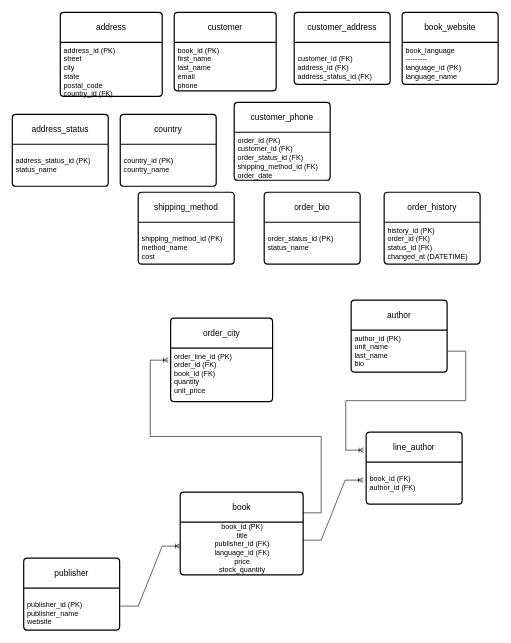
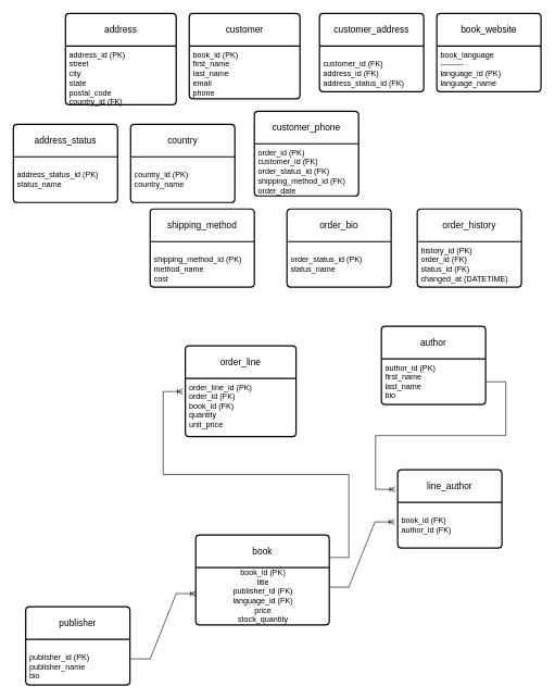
- <mxCell id="18" value="order_city" style="swimlane;childLayout=stackLayout;horizontal=1;startSize=50;horizontalStack=0;rounded=1;fontSize=14;fontStyle=0;strokeWidth=2;resizeParent=0;resizeLast=1;shadow=0;dashed=0;align=center;arcSize=4;whiteSpace=wrap;html=1;" parent="1" vertex="1"><mxGeometry x="284" y="530" width="170" height="139" as="geometry" /></mxCell>
+ <mxCell id="18" value="order_line" style="swimlane;childLayout=stackLayout;horizontal=1;startSize=50;horizontalStack=0;rounded=1;fontSize=14;fontStyle=0;strokeWidth=2;resizeParent=0;resizeLast=1;shadow=0;dashed=0;align=center;arcSize=4;whiteSpace=wrap;html=1;" parent="1" vertex="1"><mxGeometry x="284" y="530" width="170" height="139" as="geometry" /></mxCell>
- <mxCell id="23" value="&lt;div&gt;&lt;span style=&quot;background-color: initial;&quot;&gt;author_id (PK)&lt;/span&gt;&lt;/div&gt;&lt;div&gt;unit_name&lt;/div&gt;&lt;div&gt;last_name&lt;/div&gt;&lt;div&gt;bio&lt;/div&gt;" style="align=left;strokeColor=none;fillColor=none;spacingLeft=4;fontSize=12;verticalAlign=top;resizable=0;rotatable=0;part=1;html=1;" parent="22" vertex="1"><mxGeometry y="50" width="160" height="70" as="geometry" /></mxCell>
+ <mxCell id="23" value="&lt;div&gt;&lt;span style=&quot;background-color: initial;&quot;&gt;author_id (PK)&lt;/span&gt;&lt;/div&gt;&lt;div&gt;first_name&lt;/div&gt;&lt;div&gt;last_name&lt;/div&gt;&lt;div&gt;bio&lt;/div&gt;" style="align=left;strokeColor=none;fillColor=none;spacingLeft=4;fontSize=12;verticalAlign=top;resizable=0;rotatable=0;part=1;html=1;" parent="22" vertex="1"><mxGeometry y="50" width="160" height="70" as="geometry" /></mxCell>
- <mxCell id="17" value="&lt;div&gt;&lt;br&gt;&lt;/div&gt;&lt;div&gt;publisher_id (PK)&lt;/div&gt;&lt;div&gt;publisher_name&lt;/div&gt;&lt;div&gt;website&lt;/div&gt;" style="align=left;strokeColor=none;fillColor=none;spacingLeft=4;fontSize=12;verticalAlign=top;resizable=0;rotatable=0;part=1;html=1;" parent="16" vertex="1"><mxGeometry y="50" width="160" height="70" as="geometry" /></mxCell>
+ <mxCell id="17" value="&lt;div&gt;&lt;br&gt;&lt;/div&gt;&lt;div&gt;publisher_id (PK)&lt;/div&gt;&lt;div&gt;publisher_name&lt;/div&gt;&lt;div&gt;bio&lt;/div&gt;" style="align=left;strokeColor=none;fillColor=none;spacingLeft=4;fontSize=12;verticalAlign=top;resizable=0;rotatable=0;part=1;html=1;" parent="16" vertex="1"><mxGeometry y="50" width="160" height="70" as="geometry" /></mxCell>
